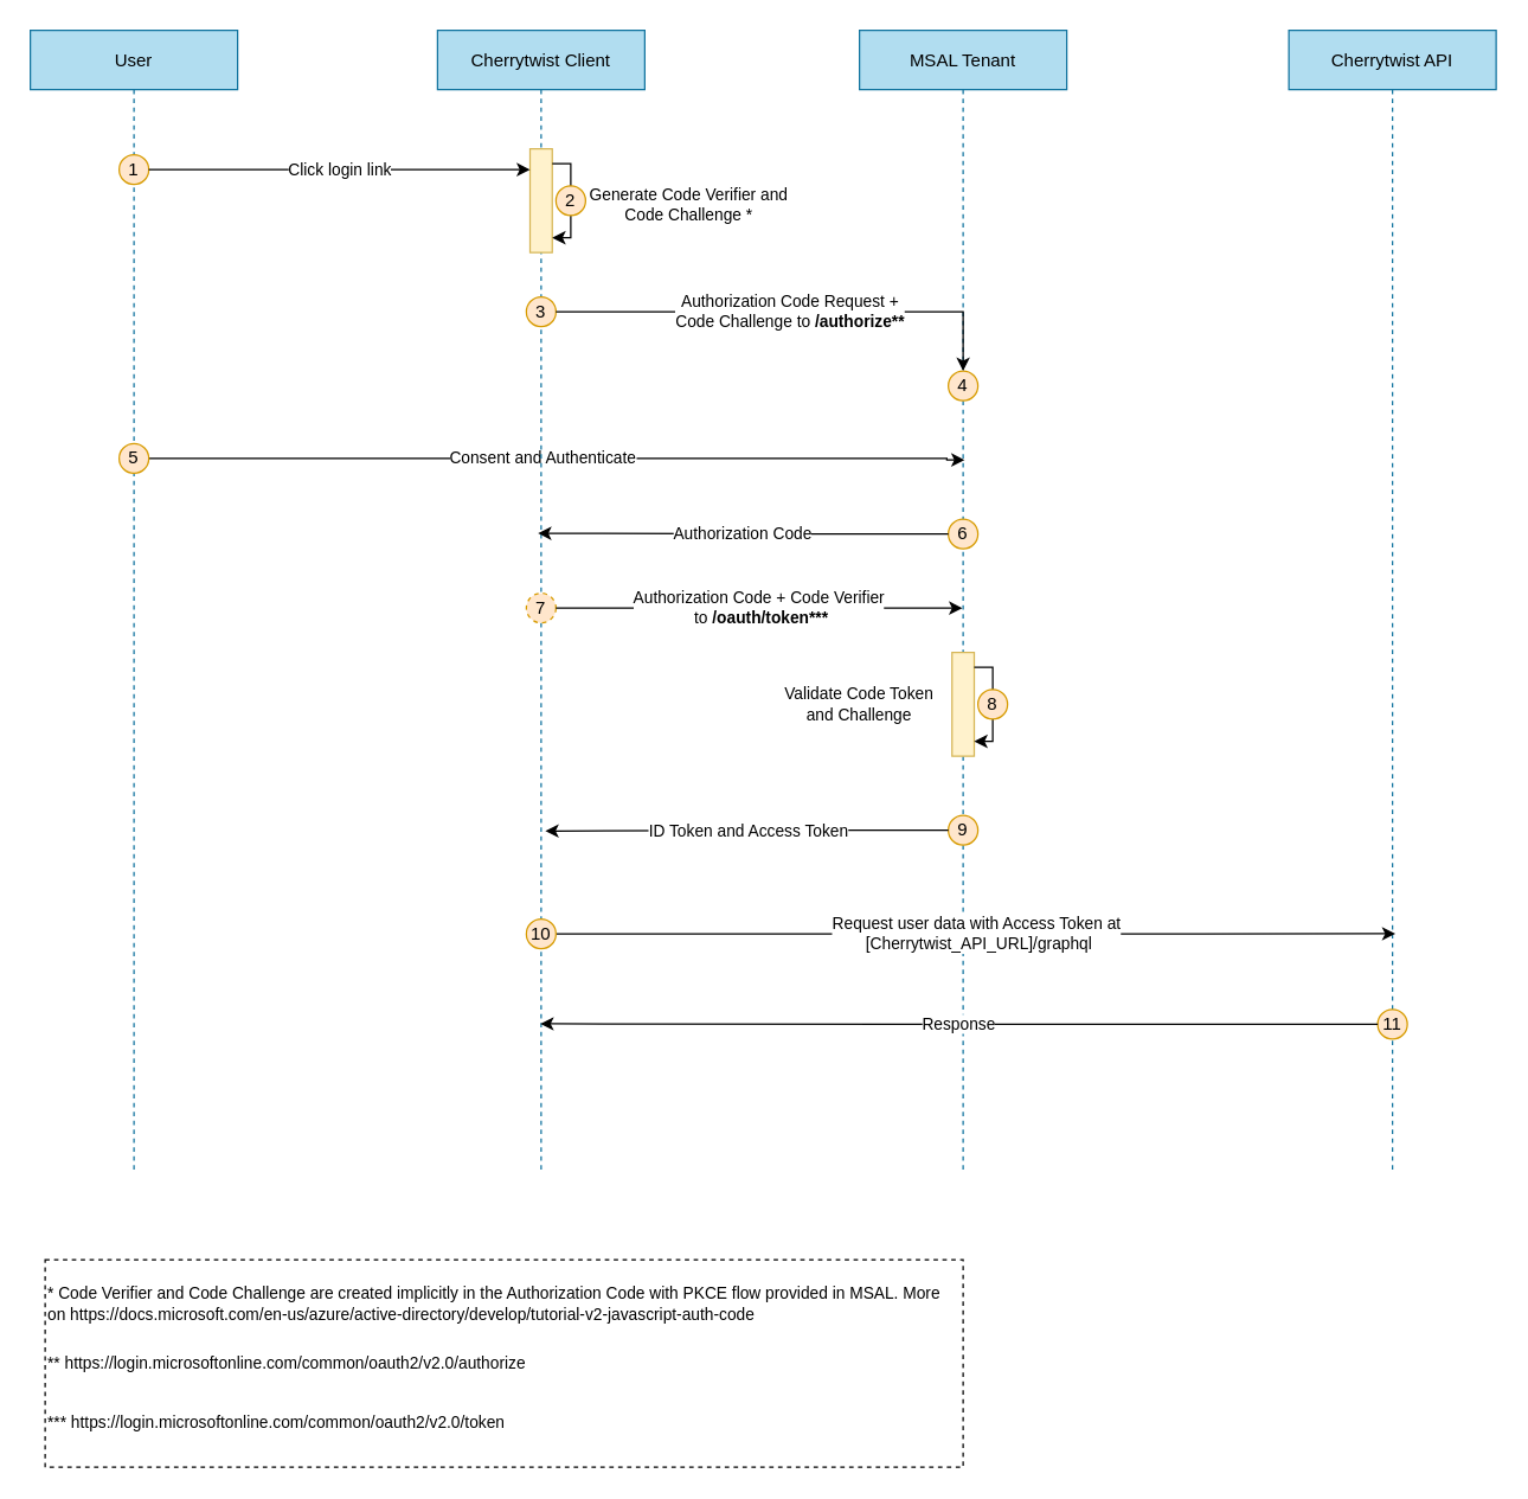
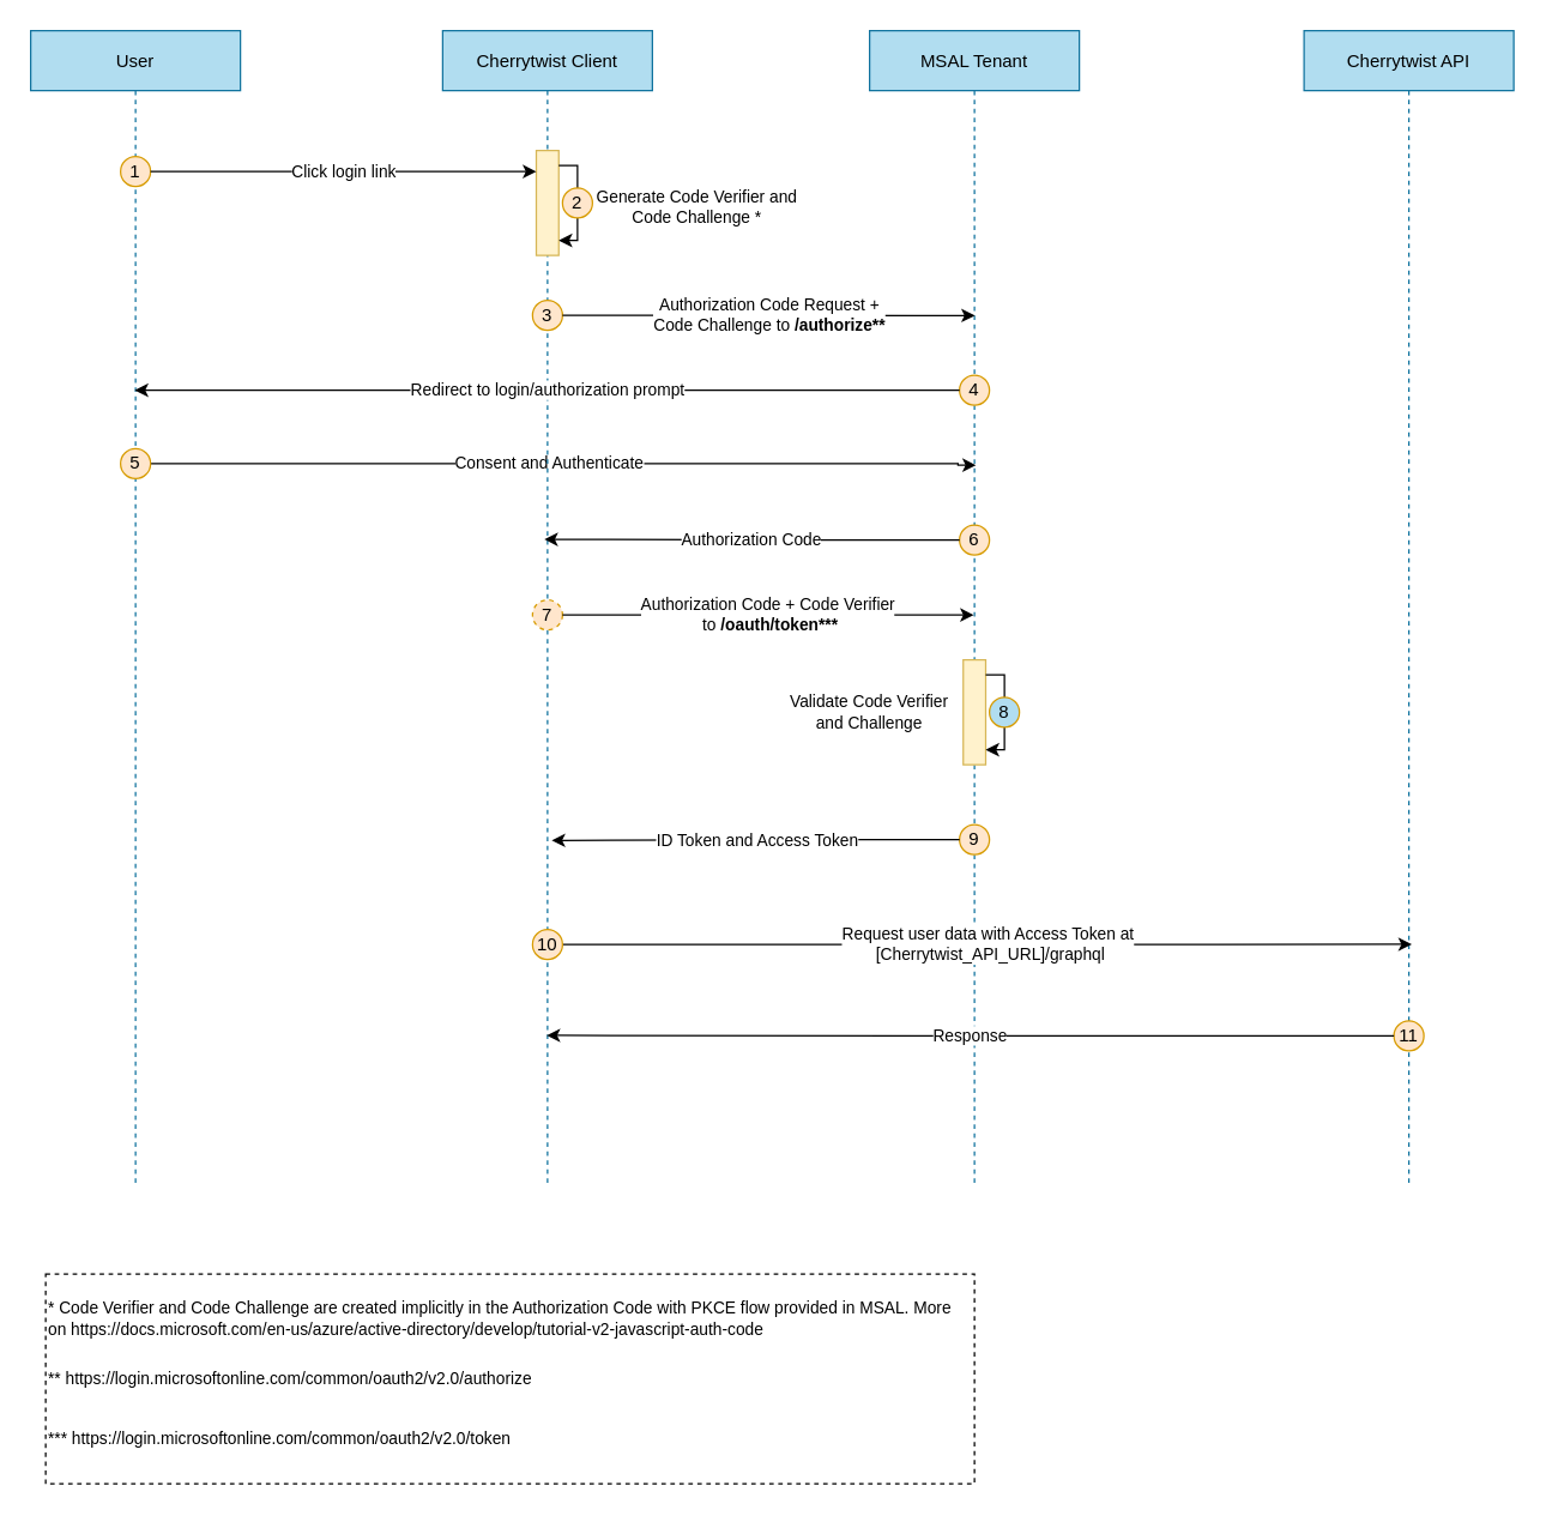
- <mxCell id="22" value="Authorization Code Request + &lt;br&gt;Code Challenge to &lt;b&gt;/authorize**&lt;/b&gt;" style="edgeStyle=orthogonalEdgeStyle;rounded=0;orthogonalLoop=1;jettySize=auto;html=1;exitX=1;exitY=0.5;exitDx=0;exitDy=0;fontSize=11;" parent="1" source="9" target="12" edge="1"><mxGeometry relative="1" as="geometry" /></mxCell>
+ <mxCell id="22" value="Authorization Code Request + &lt;br&gt;Code Challenge to &lt;b&gt;/authorize**&lt;/b&gt;" style="edgeStyle=orthogonalEdgeStyle;rounded=0;orthogonalLoop=1;jettySize=auto;html=1;exitX=1;exitY=0.5;exitDx=0;exitDy=0;entryX=0.502;entryY=0.247;entryDx=0;entryDy=0;entryPerimeter=0;fontSize=11;" parent="1" source="9" target="11" edge="1"><mxGeometry relative="1" as="geometry" /></mxCell>
+ <mxCell id="23" value="Redirect to login/authorization prompt" style="edgeStyle=orthogonalEdgeStyle;rounded=0;orthogonalLoop=1;jettySize=auto;html=1;exitX=0;exitY=0.5;exitDx=0;exitDy=0;fontSize=11;" parent="1" source="12" target="3" edge="1"><mxGeometry relative="1" as="geometry"><Array as="points"><mxPoint x="90" y="260" /></Array></mxGeometry></mxCell>
- <mxCell id="27" value="Validate Code Token and Challenge" style="text;html=1;strokeColor=none;fillColor=none;align=center;verticalAlign=middle;whiteSpace=wrap;rounded=0;fontSize=11;" parent="1" vertex="1"><mxGeometry x="520" y="465" width="120" height="20" as="geometry" /></mxCell>
+ <mxCell id="27" value="Validate Code Verifier and Challenge" style="text;html=1;strokeColor=none;fillColor=none;align=center;verticalAlign=middle;whiteSpace=wrap;rounded=0;fontSize=11;" parent="1" vertex="1"><mxGeometry x="520" y="465" width="120" height="20" as="geometry" /></mxCell>
- <mxCell id="26" value="8" style="ellipse;whiteSpace=wrap;html=1;aspect=fixed;fillColor=#ffe6cc;strokeColor=#d79b00;" parent="1" vertex="1"><mxGeometry x="660" y="465" width="20" height="20" as="geometry" /></mxCell>
+ <mxCell id="26" value="8" style="ellipse;whiteSpace=wrap;html=1;aspect=fixed;fillColor=#b1ddf0;strokeColor=#d79b00;" parent="1" vertex="1"><mxGeometry x="660" y="465" width="20" height="20" as="geometry" /></mxCell>
